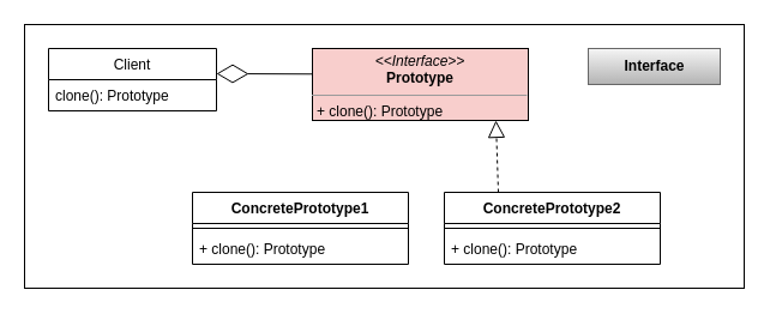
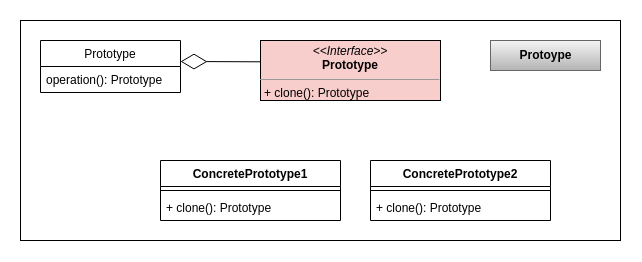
- <mxCell id="12" value="Client" style="swimlane;fontStyle=0;childLayout=stackLayout;horizontal=1;startSize=26;fillColor=none;horizontalStack=0;resizeParent=1;resizeParentMax=0;resizeLast=0;collapsible=1;marginBottom=0;" parent="1" vertex="1"><mxGeometry x="40" y="40" width="140" height="52" as="geometry" /></mxCell>
+ <mxCell id="12" value="Prototype" style="swimlane;fontStyle=0;childLayout=stackLayout;horizontal=1;startSize=26;fillColor=none;horizontalStack=0;resizeParent=1;resizeParentMax=0;resizeLast=0;collapsible=1;marginBottom=0;" parent="1" vertex="1"><mxGeometry x="40" y="40" width="140" height="52" as="geometry" /></mxCell>
- <mxCell id="14" value="Interface" style="html=1;fontStyle=1;gradientColor=#b3b3b3;fillColor=#f5f5f5;strokeColor=#666666;" parent="1" vertex="1"><mxGeometry x="490" y="40" width="110" height="30" as="geometry" /></mxCell>
+ <mxCell id="14" value="Protoype" style="html=1;fontStyle=1;gradientColor=#b3b3b3;fillColor=#f5f5f5;strokeColor=#666666;" parent="1" vertex="1"><mxGeometry x="490" y="40" width="110" height="30" as="geometry" /></mxCell>
- <mxCell id="13" value="clone(): Prototype" style="text;strokeColor=none;fillColor=none;align=left;verticalAlign=top;spacingLeft=4;spacingRight=4;overflow=hidden;rotatable=0;points=[[0,0.5],[1,0.5]];portConstraint=eastwest;" parent="12" vertex="1"><mxGeometry y="26" width="140" height="26" as="geometry" /></mxCell>
+ <mxCell id="13" value="operation(): Prototype" style="text;strokeColor=none;fillColor=none;align=left;verticalAlign=top;spacingLeft=4;spacingRight=4;overflow=hidden;rotatable=0;points=[[0,0.5],[1,0.5]];portConstraint=eastwest;" parent="12" vertex="1"><mxGeometry y="26" width="140" height="26" as="geometry" /></mxCell>
- <mxCell id="5" value="" style="endArrow=block;dashed=1;endFill=0;endSize=12;html=1;entryX=0.85;entryY=1;entryDx=0;entryDy=0;exitX=0.25;exitY=0;exitDx=0;exitDy=0;entryPerimeter=0;" parent="1" source="6" target="3" edge="1"><mxGeometry width="160" relative="1" as="geometry"><mxPoint x="220" y="380" as="sourcePoint" /><mxPoint x="380" y="380" as="targetPoint" /></mxGeometry></mxCell>
